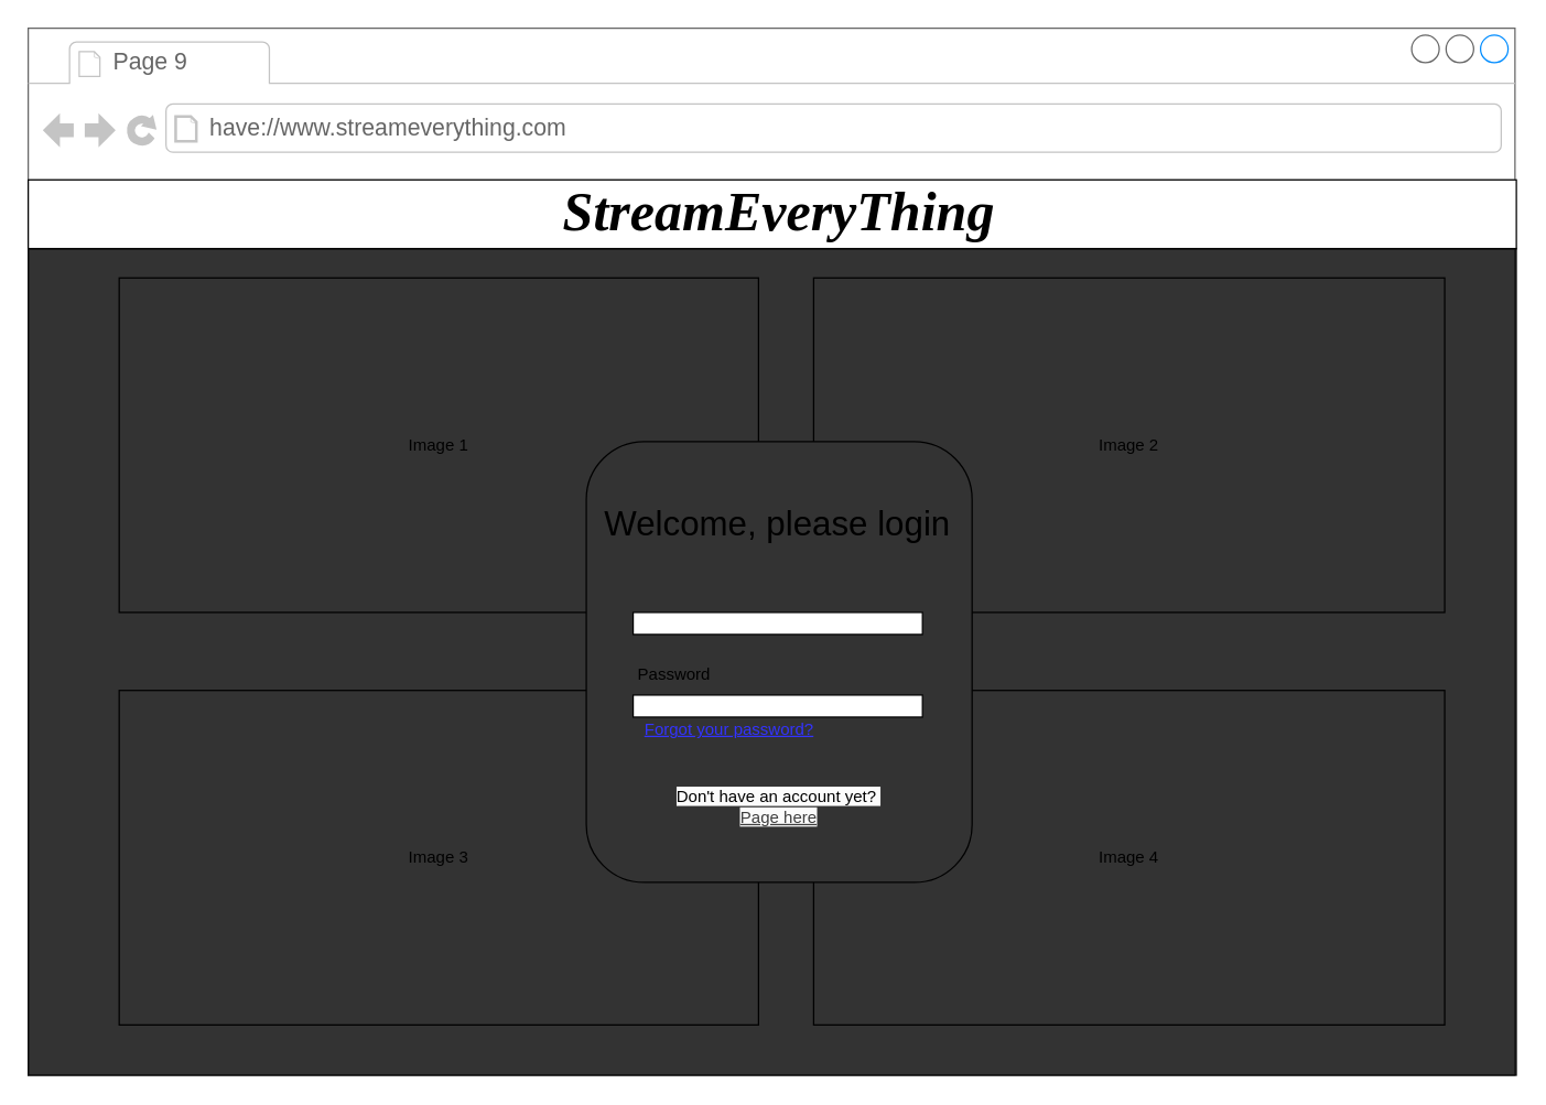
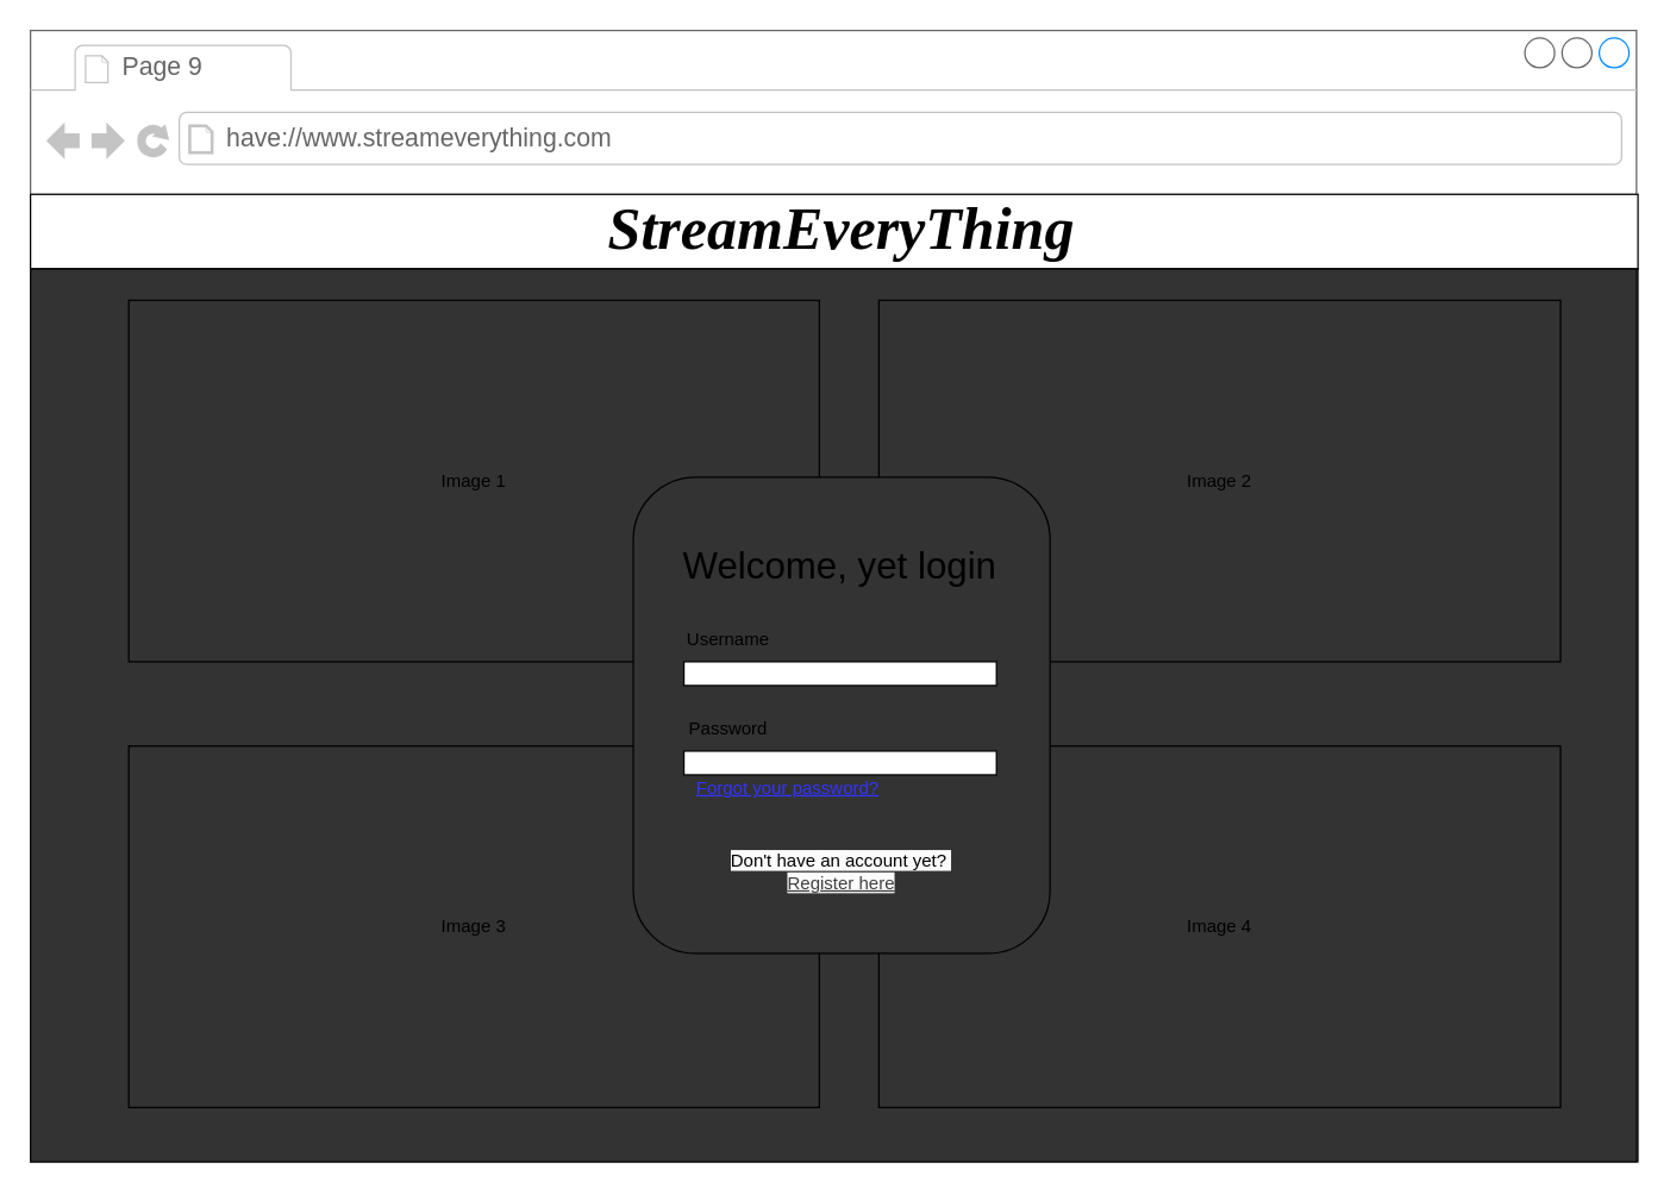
- <mxCell id="13" value="Welcome, please login" style="text;html=1;align=center;verticalAlign=middle;whiteSpace=wrap;rounded=0;fontSize=25;" vertex="1" parent="2"><mxGeometry x="414" y="344" width="260" height="30" as="geometry" /></mxCell>
+ <mxCell id="13" value="Welcome, yet login" style="text;html=1;align=center;verticalAlign=middle;whiteSpace=wrap;rounded=0;fontSize=25;" vertex="1" parent="2"><mxGeometry x="414" y="344" width="260" height="30" as="geometry" /></mxCell>
+ <mxCell id="19" value="Username" style="text;html=1;align=center;verticalAlign=middle;whiteSpace=wrap;rounded=0;" vertex="1" parent="1"><mxGeometry x="459" y="414" width="60" height="30" as="geometry" /></mxCell>
- <mxCell id="14" value="&lt;span style=&quot;color: rgb(0, 0, 0); font-family: Helvetica; font-size: 12px; font-style: normal; font-variant-ligatures: normal; font-variant-caps: normal; font-weight: 400; letter-spacing: normal; orphans: 2; text-align: center; text-indent: 0px; text-transform: none; widows: 2; word-spacing: 0px; -webkit-text-stroke-width: 0px; white-space: normal; background-color: rgb(251, 251, 251); text-decoration-thickness: initial; text-decoration-style: initial; text-decoration-color: initial; float: none; display: inline !important;&quot;&gt;Don't have an account yet?&lt;span&gt;&amp;nbsp;&lt;/span&gt;&lt;/span&gt;&lt;div&gt;&lt;font style=&quot;forced-color-adjust: none; color: light-dark(rgb(204, 204, 0), rgb(87, 87, 0)); scrollbar-color: rgb(226, 226, 226) rgb(251, 251, 251); font-family: Helvetica; font-size: 12px; font-style: normal; font-variant-ligatures: normal; font-variant-caps: normal; font-weight: 400; letter-spacing: normal; orphans: 2; text-align: center; text-indent: 0px; text-transform: none; widows: 2; word-spacing: 0px; -webkit-text-stroke-width: 0px; white-space: normal; background-color: rgb(251, 251, 251); text-decoration-thickness: initial; text-decoration-style: initial; text-decoration-color: initial;&quot;&gt;&lt;u style=&quot;forced-color-adjust: none; color: rgb(63, 63, 63); scrollbar-color: rgb(226, 226, 226) rgb(251, 251, 251);&quot;&gt;Page here&lt;/u&gt;&lt;/font&gt;&lt;/div&gt;" style="text;html=1;align=center;verticalAlign=middle;whiteSpace=wrap;rounded=0;" vertex="1" parent="2"><mxGeometry x="445" y="550" width="200" height="30" as="geometry" /></mxCell>
+ <mxCell id="14" value="&lt;span style=&quot;color: rgb(0, 0, 0); font-family: Helvetica; font-size: 12px; font-style: normal; font-variant-ligatures: normal; font-variant-caps: normal; font-weight: 400; letter-spacing: normal; orphans: 2; text-align: center; text-indent: 0px; text-transform: none; widows: 2; word-spacing: 0px; -webkit-text-stroke-width: 0px; white-space: normal; background-color: rgb(251, 251, 251); text-decoration-thickness: initial; text-decoration-style: initial; text-decoration-color: initial; float: none; display: inline !important;&quot;&gt;Don't have an account yet?&lt;span&gt;&amp;nbsp;&lt;/span&gt;&lt;/span&gt;&lt;div&gt;&lt;font style=&quot;forced-color-adjust: none; color: light-dark(rgb(204, 204, 0), rgb(87, 87, 0)); scrollbar-color: rgb(226, 226, 226) rgb(251, 251, 251); font-family: Helvetica; font-size: 12px; font-style: normal; font-variant-ligatures: normal; font-variant-caps: normal; font-weight: 400; letter-spacing: normal; orphans: 2; text-align: center; text-indent: 0px; text-transform: none; widows: 2; word-spacing: 0px; -webkit-text-stroke-width: 0px; white-space: normal; background-color: rgb(251, 251, 251); text-decoration-thickness: initial; text-decoration-style: initial; text-decoration-color: initial;&quot;&gt;&lt;u style=&quot;forced-color-adjust: none; color: rgb(63, 63, 63); scrollbar-color: rgb(226, 226, 226) rgb(251, 251, 251);&quot;&gt;Register here&lt;/u&gt;&lt;/font&gt;&lt;/div&gt;" style="text;html=1;align=center;verticalAlign=middle;whiteSpace=wrap;rounded=0;" vertex="1" parent="2"><mxGeometry x="445" y="550" width="200" height="30" as="geometry" /></mxCell>
